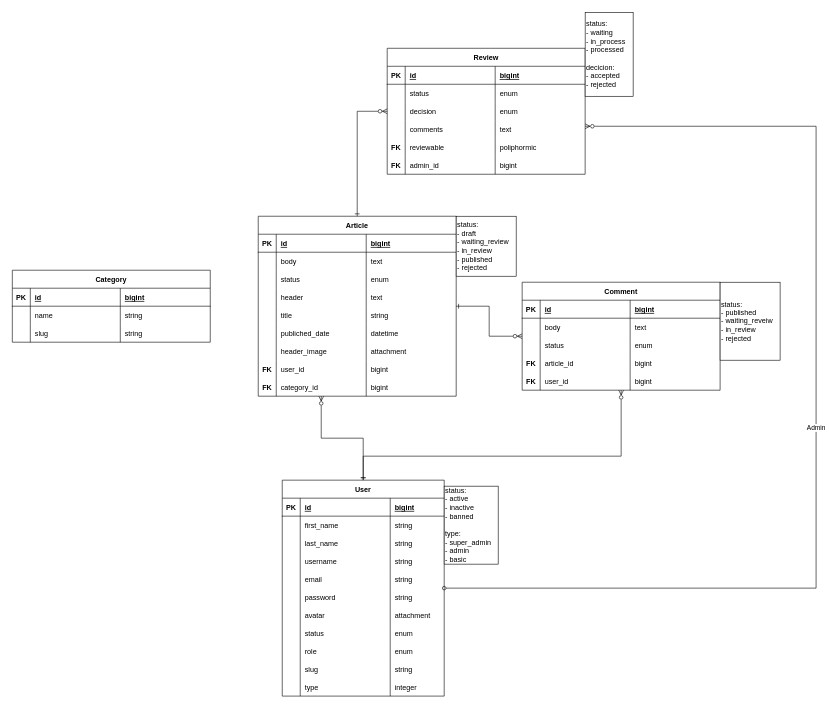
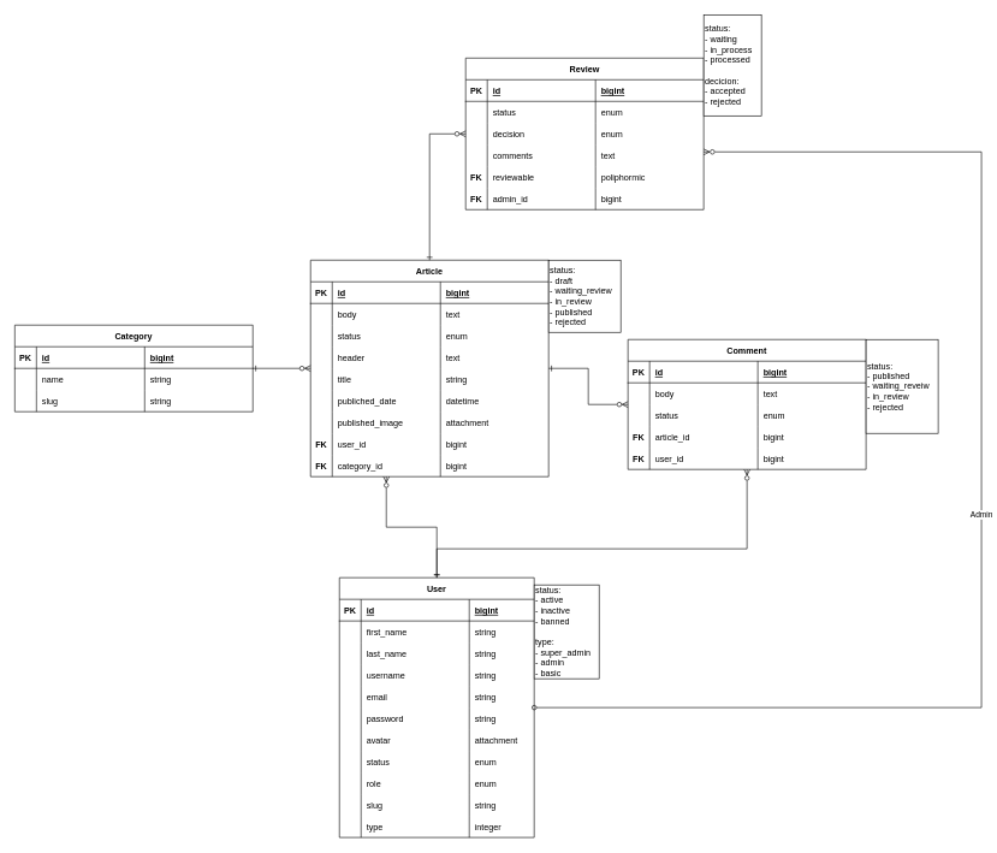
+ <mxCell id="134" style="edgeStyle=orthogonalEdgeStyle;rounded=0;orthogonalLoop=1;jettySize=auto;html=1;startArrow=ERzeroToMany;startFill=0;endArrow=ERone;endFill=0;" edge="1" parent="1" source="49" target="135"><mxGeometry relative="1" as="geometry" /></mxCell>
- <mxCell id="76" value="header_image" style="shape=partialRectangle;connectable=0;fillColor=none;top=0;left=0;bottom=0;right=0;align=left;spacingLeft=6;overflow=hidden;" vertex="1" parent="74"><mxGeometry x="30" width="150" height="30" as="geometry"><mxRectangle width="150" height="30" as="alternateBounds" /></mxGeometry></mxCell>
+ <mxCell id="76" value="published_image" style="shape=partialRectangle;connectable=0;fillColor=none;top=0;left=0;bottom=0;right=0;align=left;spacingLeft=6;overflow=hidden;" vertex="1" parent="74"><mxGeometry x="30" width="150" height="30" as="geometry"><mxRectangle width="150" height="30" as="alternateBounds" /></mxGeometry></mxCell>
